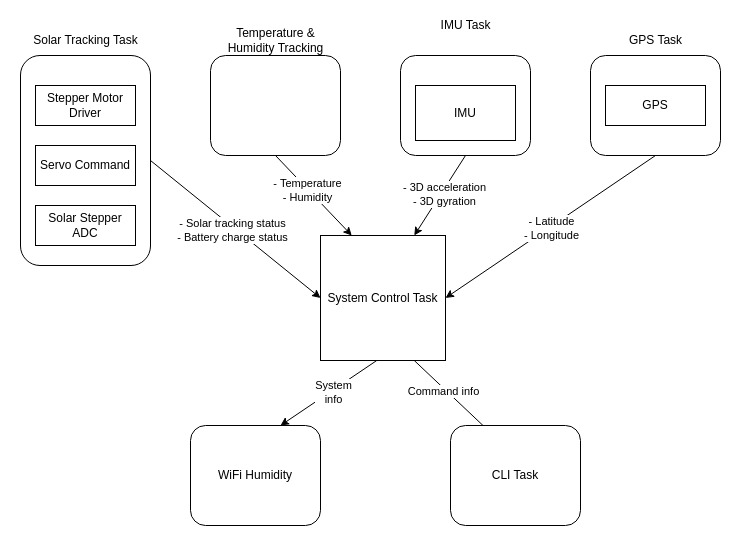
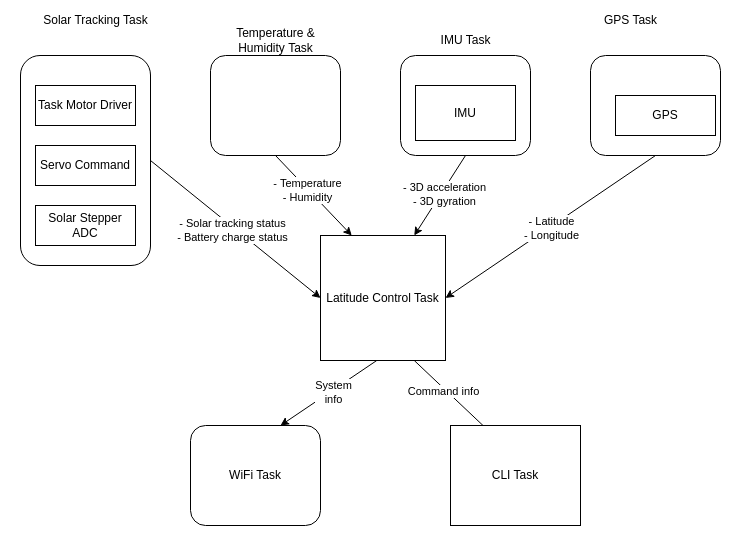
- <mxCell id="11" value="IMU Task" style="text;html=1;align=center;verticalAlign=middle;resizable=0;points=[];autosize=1;strokeColor=none;fillColor=none;" vertex="1" parent="1"><mxGeometry x="430" y="10" width="70" height="30" as="geometry" /></mxCell>
+ <mxCell id="11" value="IMU Task" style="text;html=1;align=center;verticalAlign=middle;resizable=0;points=[];autosize=1;strokeColor=none;fillColor=none;" vertex="1" parent="1"><mxGeometry x="430" y="25" width="70" height="30" as="geometry" /></mxCell>
- <mxCell id="4" value="Solar Tracking Task" style="text;html=1;align=center;verticalAlign=middle;resizable=0;points=[];autosize=1;strokeColor=none;fillColor=none;" vertex="1" parent="1"><mxGeometry x="20" y="25" width="130" height="30" as="geometry" /></mxCell>
+ <mxCell id="4" value="Solar Tracking Task" style="text;html=1;align=center;verticalAlign=middle;resizable=0;points=[];autosize=1;strokeColor=none;fillColor=none;" vertex="1" parent="1"><mxGeometry x="30" y="5" width="130" height="30" as="geometry" /></mxCell>
- <mxCell id="9" value="Temperature &amp;amp;&lt;div&gt;Humidity&amp;nbsp;&lt;span style=&quot;background-color: transparent; color: light-dark(rgb(0, 0, 0), rgb(255, 255, 255));&quot;&gt;Tracking&lt;/span&gt;&lt;/div&gt;" style="text;html=1;align=center;verticalAlign=middle;resizable=0;points=[];autosize=1;strokeColor=none;fillColor=none;" vertex="1" parent="1"><mxGeometry x="225" y="20" width="100" height="40" as="geometry" /></mxCell>
+ <mxCell id="9" value="Temperature &amp;amp;&lt;div&gt;Humidity&amp;nbsp;&lt;span style=&quot;background-color: transparent; color: light-dark(rgb(0, 0, 0), rgb(255, 255, 255));&quot;&gt;Task&lt;/span&gt;&lt;/div&gt;" style="text;html=1;align=center;verticalAlign=middle;resizable=0;points=[];autosize=1;strokeColor=none;fillColor=none;" vertex="1" parent="1"><mxGeometry x="225" y="20" width="100" height="40" as="geometry" /></mxCell>
- <mxCell id="14" value="GPS Task" style="text;html=1;align=center;verticalAlign=middle;resizable=0;points=[];autosize=1;strokeColor=none;fillColor=none;" vertex="1" parent="1"><mxGeometry x="615" y="25" width="80" height="30" as="geometry" /></mxCell>
+ <mxCell id="14" value="GPS Task" style="text;html=1;align=center;verticalAlign=middle;resizable=0;points=[];autosize=1;strokeColor=none;fillColor=none;" vertex="1" parent="1"><mxGeometry x="590" y="5" width="80" height="30" as="geometry" /></mxCell>
- <mxCell id="5" value="Stepper Motor Driver" style="rounded=0;whiteSpace=wrap;html=1;" vertex="1" parent="1"><mxGeometry x="35" y="85" width="100" height="40" as="geometry" /></mxCell>
+ <mxCell id="5" value="Task Motor Driver" style="rounded=0;whiteSpace=wrap;html=1;" vertex="1" parent="1"><mxGeometry x="35" y="85" width="100" height="40" as="geometry" /></mxCell>
- <mxCell id="15" value="GPS" style="rounded=0;whiteSpace=wrap;html=1;" vertex="1" parent="1"><mxGeometry x="605" y="85" width="100" height="40" as="geometry" /></mxCell>
+ <mxCell id="15" value="GPS" style="rounded=0;whiteSpace=wrap;html=1;" vertex="1" parent="1"><mxGeometry x="615" y="95" width="100" height="40" as="geometry" /></mxCell>
- <mxCell id="2" value="System Control Task" style="whiteSpace=wrap;html=1;aspect=fixed;" vertex="1" parent="1"><mxGeometry x="320" y="235" width="125" height="125" as="geometry" /></mxCell>
+ <mxCell id="2" value="Latitude Control Task" style="whiteSpace=wrap;html=1;aspect=fixed;" vertex="1" parent="1"><mxGeometry x="320" y="235" width="125" height="125" as="geometry" /></mxCell>
- <mxCell id="16" value="WiFi Humidity" style="rounded=1;whiteSpace=wrap;html=1;fillColor=none;" vertex="1" parent="1"><mxGeometry x="190" y="425" width="130" height="100" as="geometry" /></mxCell>
+ <mxCell id="16" value="WiFi Task" style="rounded=1;whiteSpace=wrap;html=1;fillColor=none;" vertex="1" parent="1"><mxGeometry x="190" y="425" width="130" height="100" as="geometry" /></mxCell>
- <mxCell id="17" value="CLI Task" style="rounded=1;whiteSpace=wrap;html=1;fillColor=none;" vertex="1" parent="1"><mxGeometry x="450" y="425" width="130" height="100" as="geometry" /></mxCell>
+ <mxCell id="17" value="CLI Task" style="whiteSpace=wrap;html=1;fillColor=none;rounded=0;" vertex="1" parent="1"><mxGeometry x="450" y="425" width="130" height="100" as="geometry" /></mxCell>
